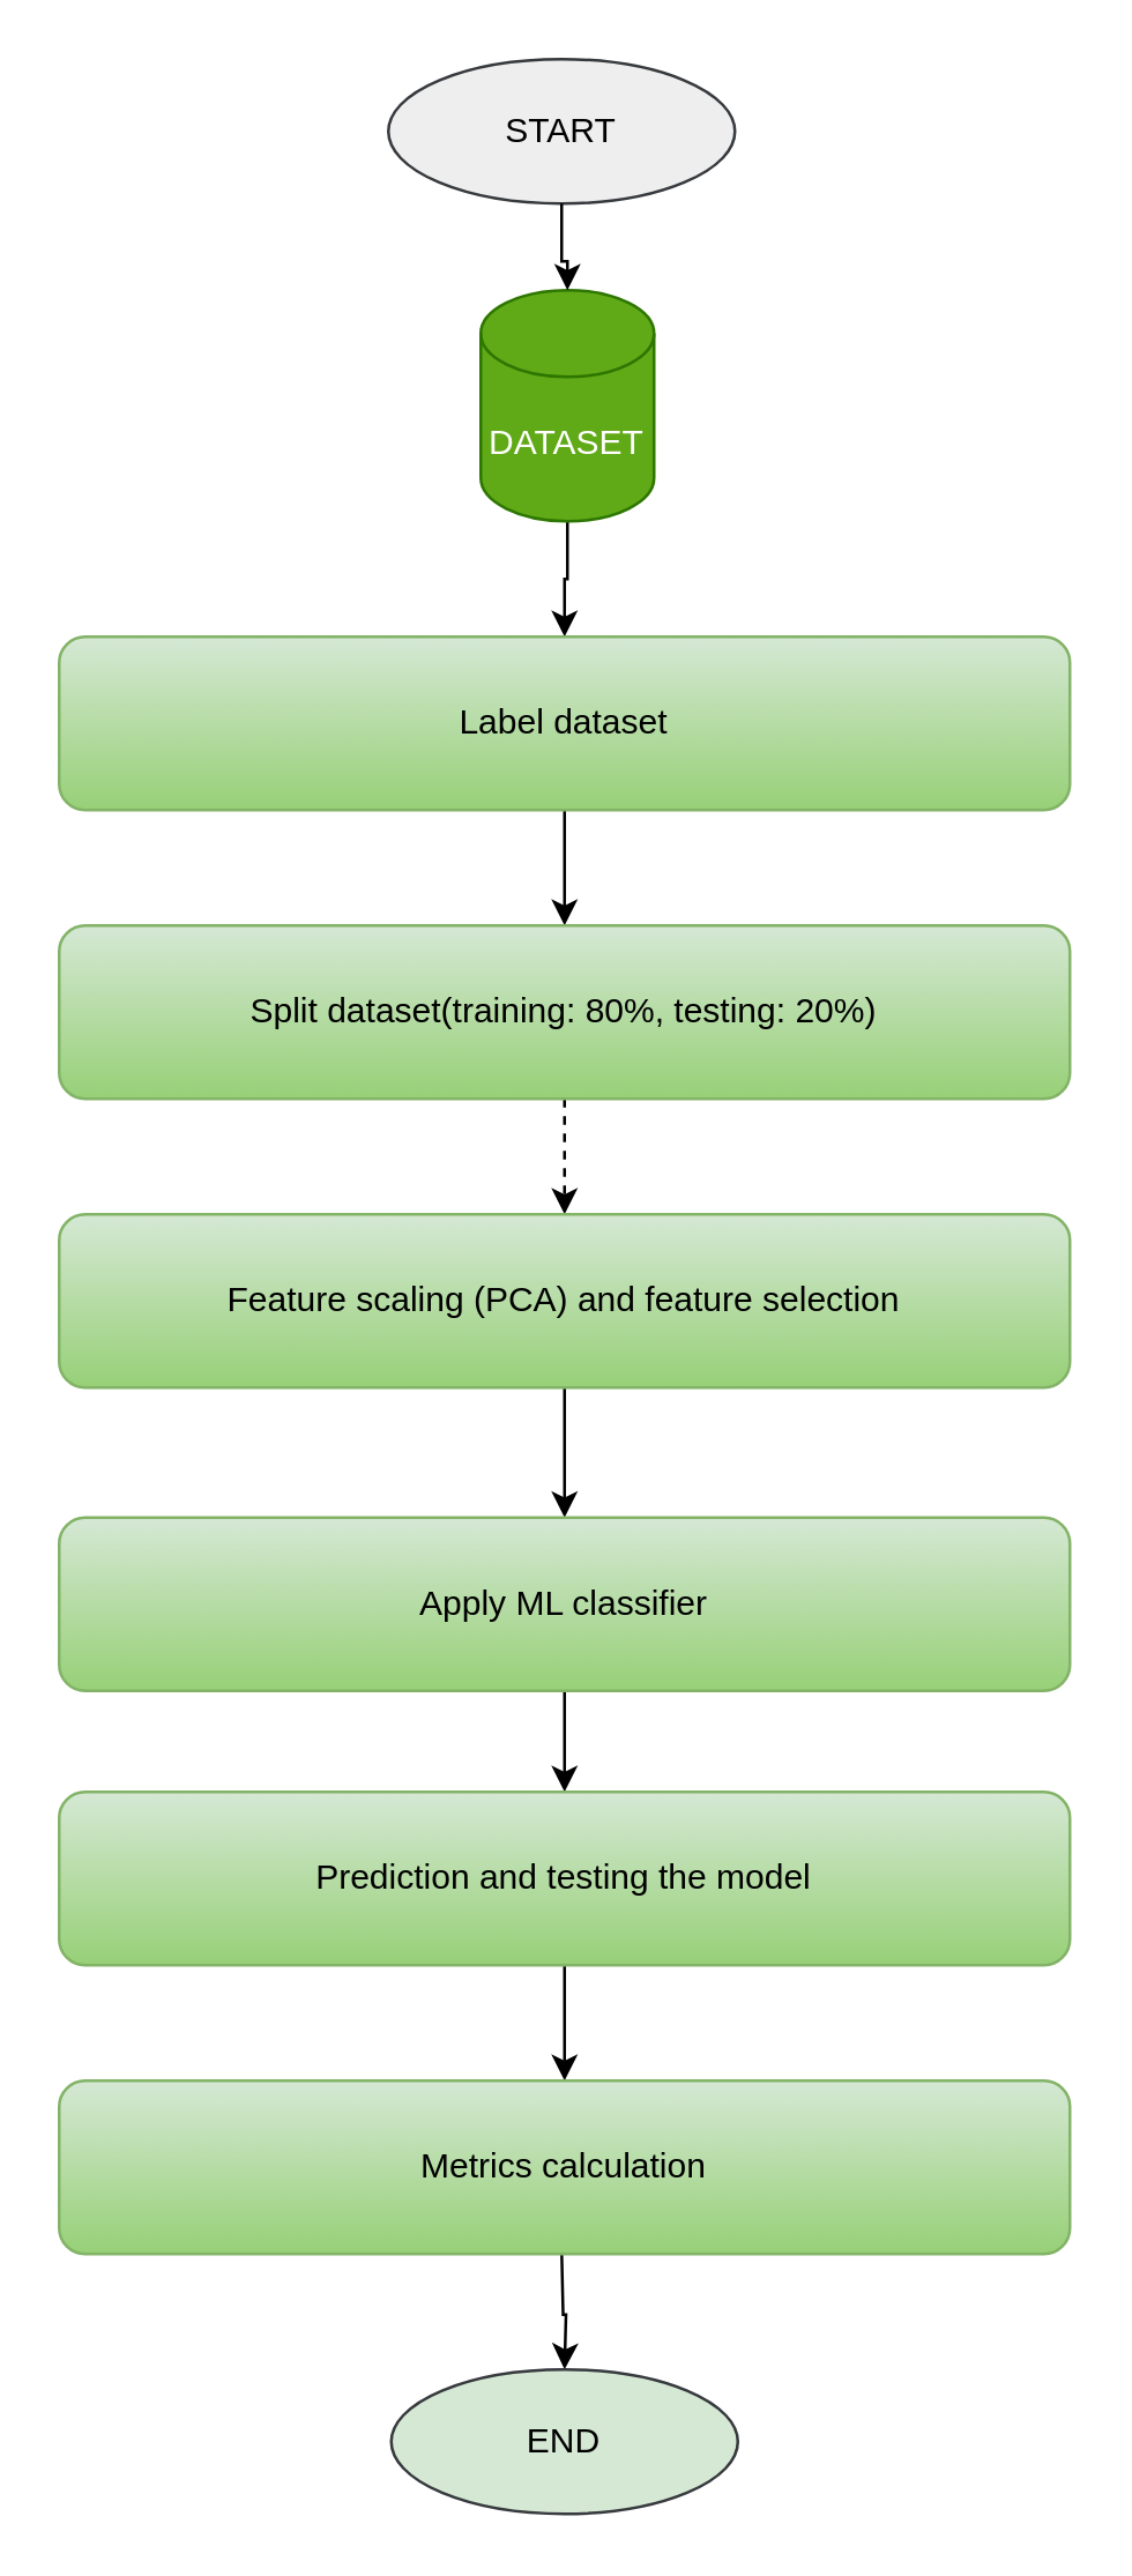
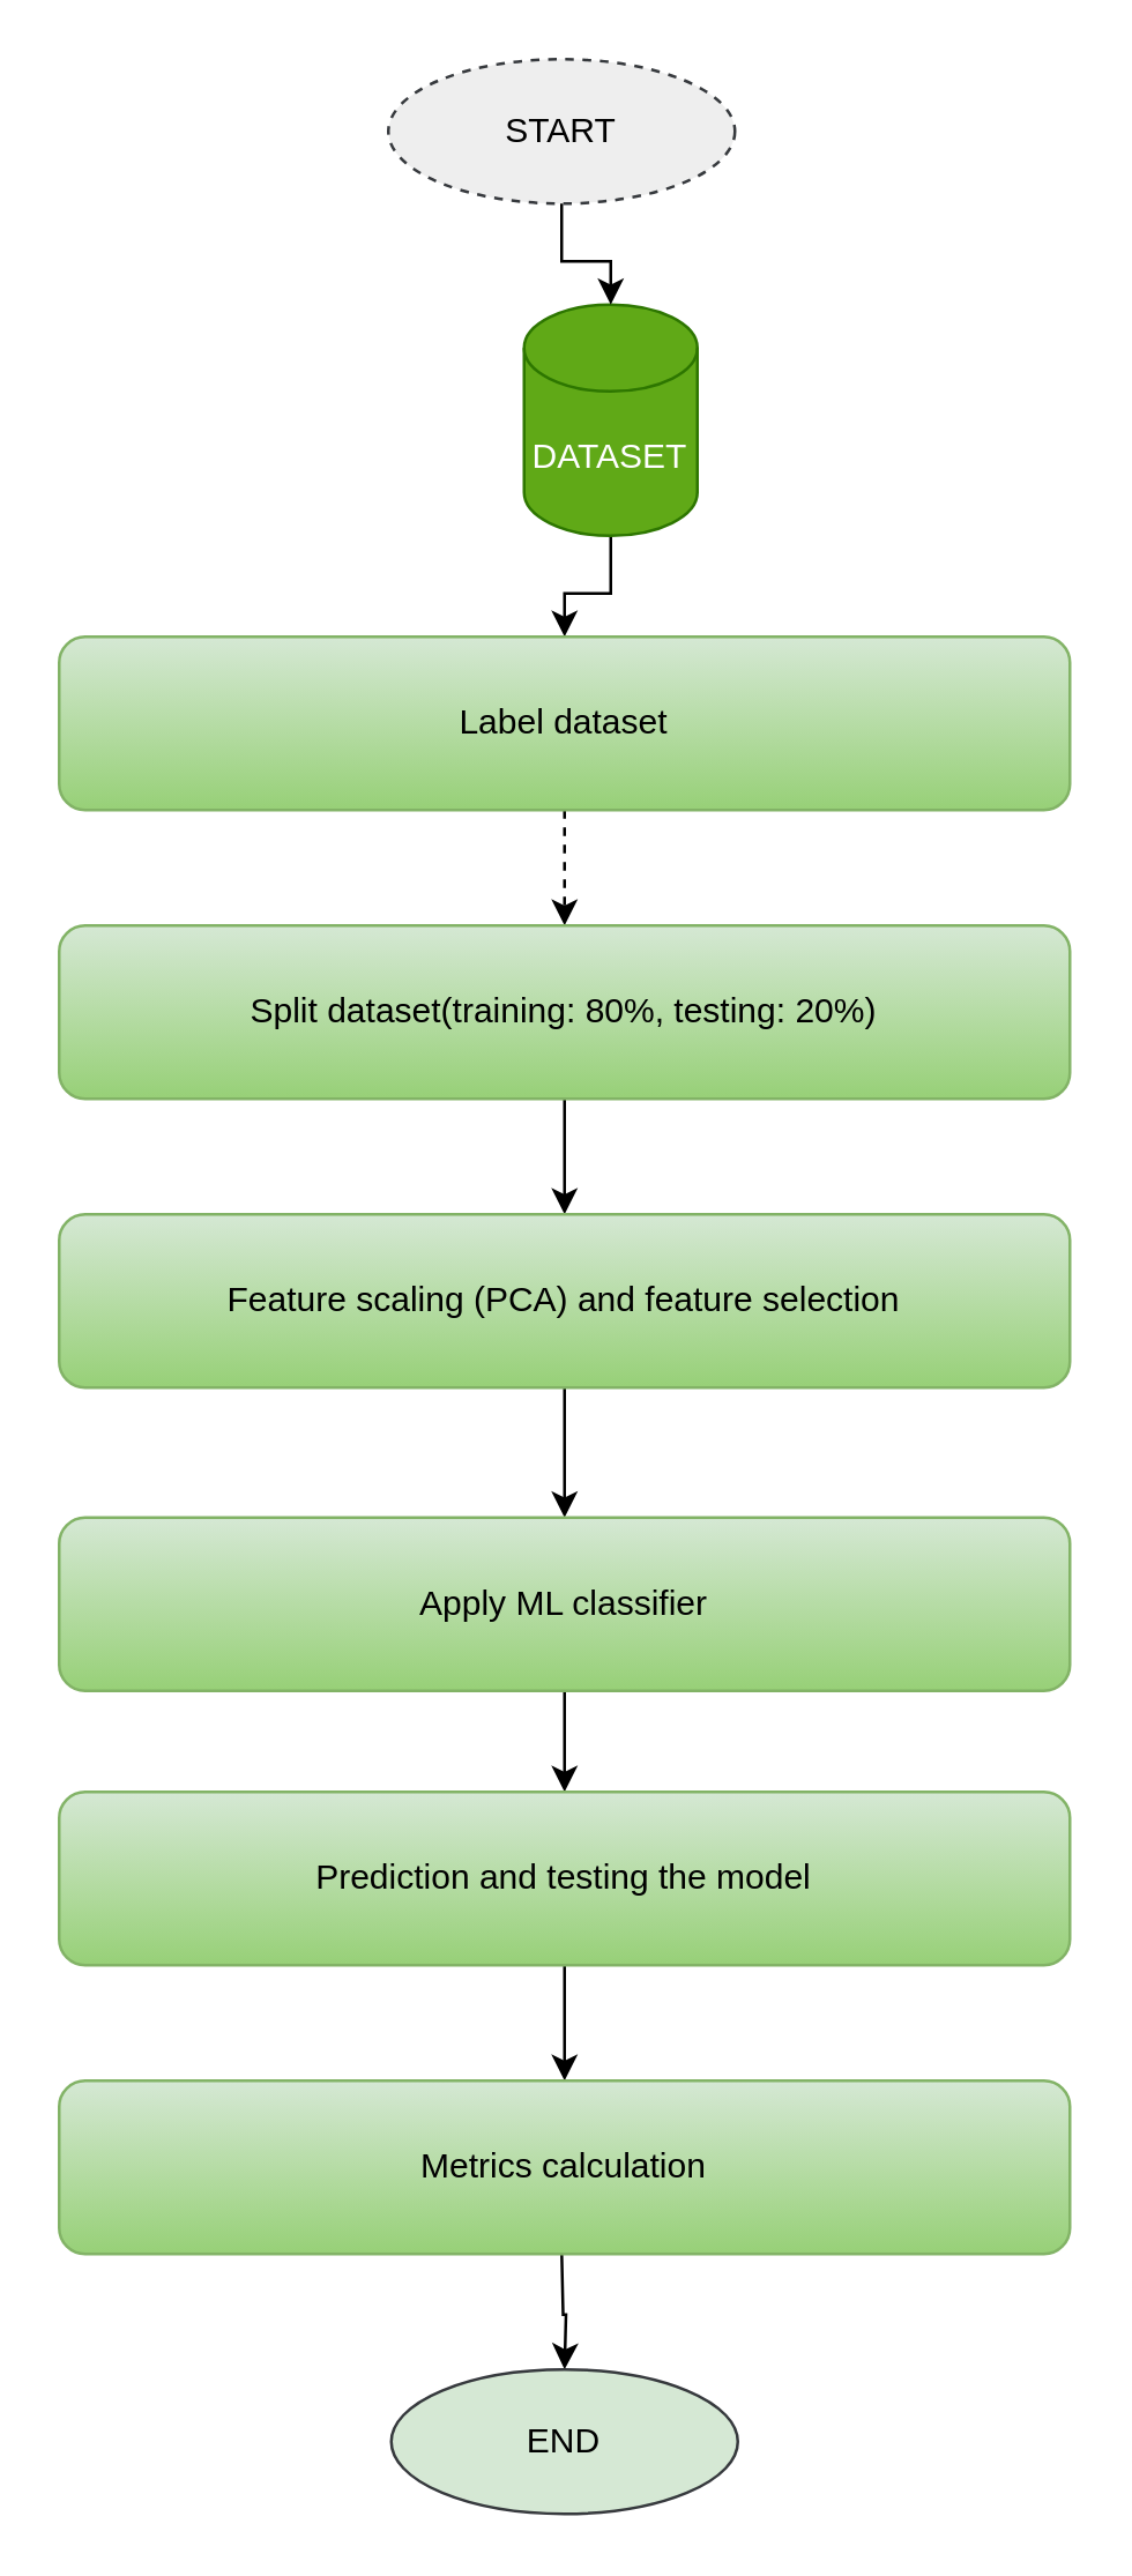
- <mxCell id="2" value="START" style="ellipse;whiteSpace=wrap;html=1;fillColor=#eeeeee;strokeColor=#36393d;" vertex="1" parent="1"><mxGeometry x="134" y="20" width="120" height="50" as="geometry" /></mxCell>
+ <mxCell id="2" value="START" style="ellipse;whiteSpace=wrap;html=1;fillColor=#eeeeee;strokeColor=#36393d;dashed=1;" vertex="1" parent="1"><mxGeometry x="134" y="20" width="120" height="50" as="geometry" /></mxCell>
- <mxCell id="4" value="DATASET" style="shape=cylinder3;whiteSpace=wrap;html=1;boundedLbl=1;backgroundOutline=1;size=15;fillColor=#60a917;fontColor=#ffffff;strokeColor=#2D7600;" vertex="1" parent="1"><mxGeometry x="166" y="100" width="60" height="80" as="geometry" /></mxCell>
+ <mxCell id="4" value="DATASET" style="shape=cylinder3;whiteSpace=wrap;html=1;boundedLbl=1;backgroundOutline=1;size=15;fillColor=#60a917;fontColor=#ffffff;strokeColor=#2D7600;" vertex="1" parent="1"><mxGeometry x="181" y="105" width="60" height="80" as="geometry" /></mxCell>
- <mxCell id="5" style="edgeStyle=orthogonalEdgeStyle;rounded=0;orthogonalLoop=1;jettySize=auto;html=1;entryX=0.5;entryY=0;entryDx=0;entryDy=0;" edge="1" parent="1" source="6" target="8"><mxGeometry relative="1" as="geometry" /></mxCell>
+ <mxCell id="5" style="edgeStyle=orthogonalEdgeStyle;rounded=0;orthogonalLoop=1;jettySize=auto;html=1;entryX=0.5;entryY=0;entryDx=0;entryDy=0;dashed=1;" edge="1" parent="1" source="6" target="8"><mxGeometry relative="1" as="geometry" /></mxCell>
- <mxCell id="7" style="edgeStyle=orthogonalEdgeStyle;rounded=0;orthogonalLoop=1;jettySize=auto;html=1;entryX=0.5;entryY=0;entryDx=0;entryDy=0;dashed=1;" edge="1" parent="1" source="8" target="10"><mxGeometry relative="1" as="geometry" /></mxCell>
+ <mxCell id="7" style="edgeStyle=orthogonalEdgeStyle;rounded=0;orthogonalLoop=1;jettySize=auto;html=1;entryX=0.5;entryY=0;entryDx=0;entryDy=0;" edge="1" parent="1" source="8" target="10"><mxGeometry relative="1" as="geometry" /></mxCell>
